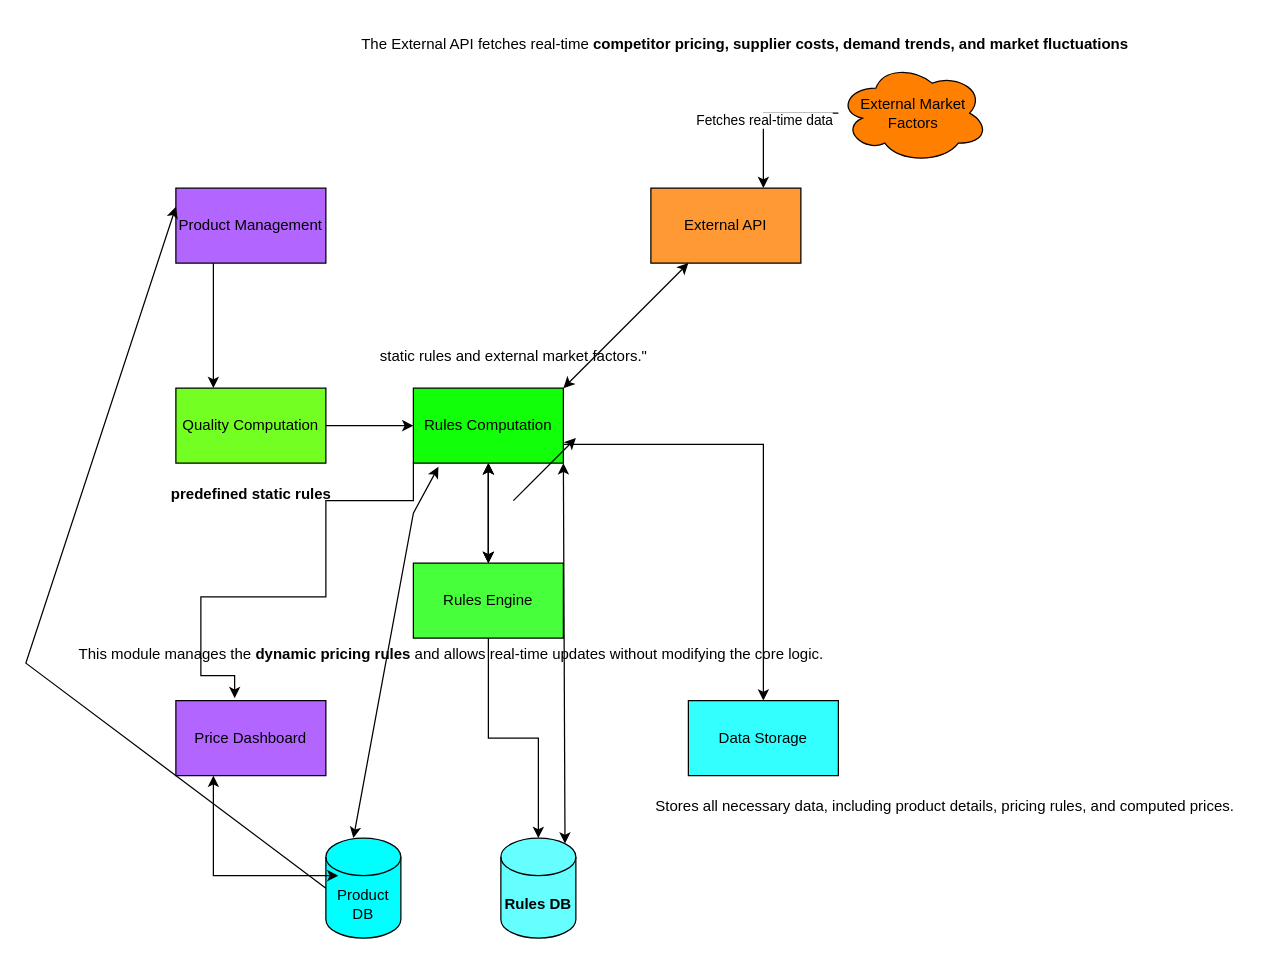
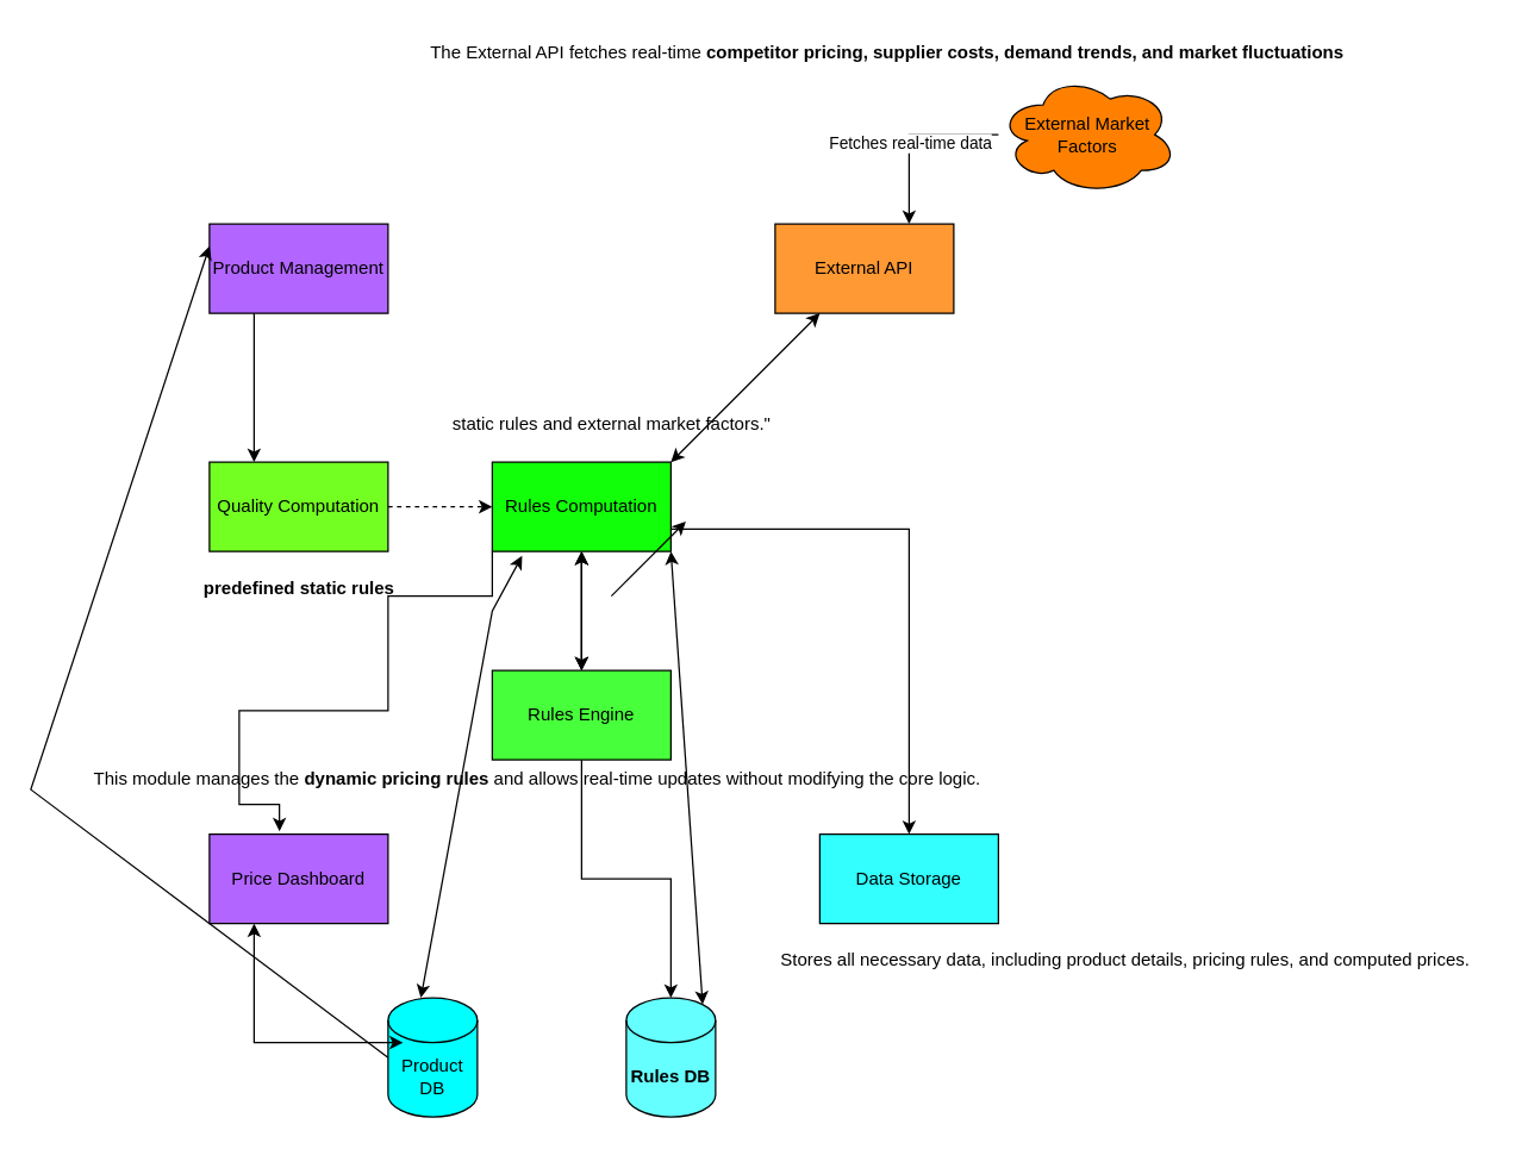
- <mxCell id="4" value="" style="edgeStyle=orthogonalEdgeStyle;rounded=0;orthogonalLoop=1;jettySize=auto;html=1;" edge="1" parent="1" source="5" target="7"><mxGeometry relative="1" as="geometry" /></mxCell>
+ <mxCell id="4" value="" style="edgeStyle=orthogonalEdgeStyle;rounded=0;orthogonalLoop=1;jettySize=auto;html=1;dashed=1;" edge="1" parent="1" source="5" target="7"><mxGeometry relative="1" as="geometry" /></mxCell>
- <mxCell id="18" value="&lt;strong data-end=&quot;2549&quot; data-start=&quot;2537&quot;&gt;Rules DB&lt;/strong&gt;" style="shape=cylinder3;whiteSpace=wrap;html=1;boundedLbl=1;backgroundOutline=1;size=15;fillColor=light-dark(#66FFFF,var(--ge-dark-color, #121212));" vertex="1" parent="1"><mxGeometry x="400" y="670" width="60" height="80" as="geometry" /></mxCell>
+ <mxCell id="18" value="&lt;strong data-end=&quot;2549&quot; data-start=&quot;2537&quot;&gt;Rules DB&lt;/strong&gt;" style="shape=cylinder3;whiteSpace=wrap;html=1;boundedLbl=1;backgroundOutline=1;size=15;fillColor=light-dark(#66FFFF,var(--ge-dark-color, #121212));" vertex="1" parent="1"><mxGeometry x="420" y="670" width="60" height="80" as="geometry" /></mxCell>
